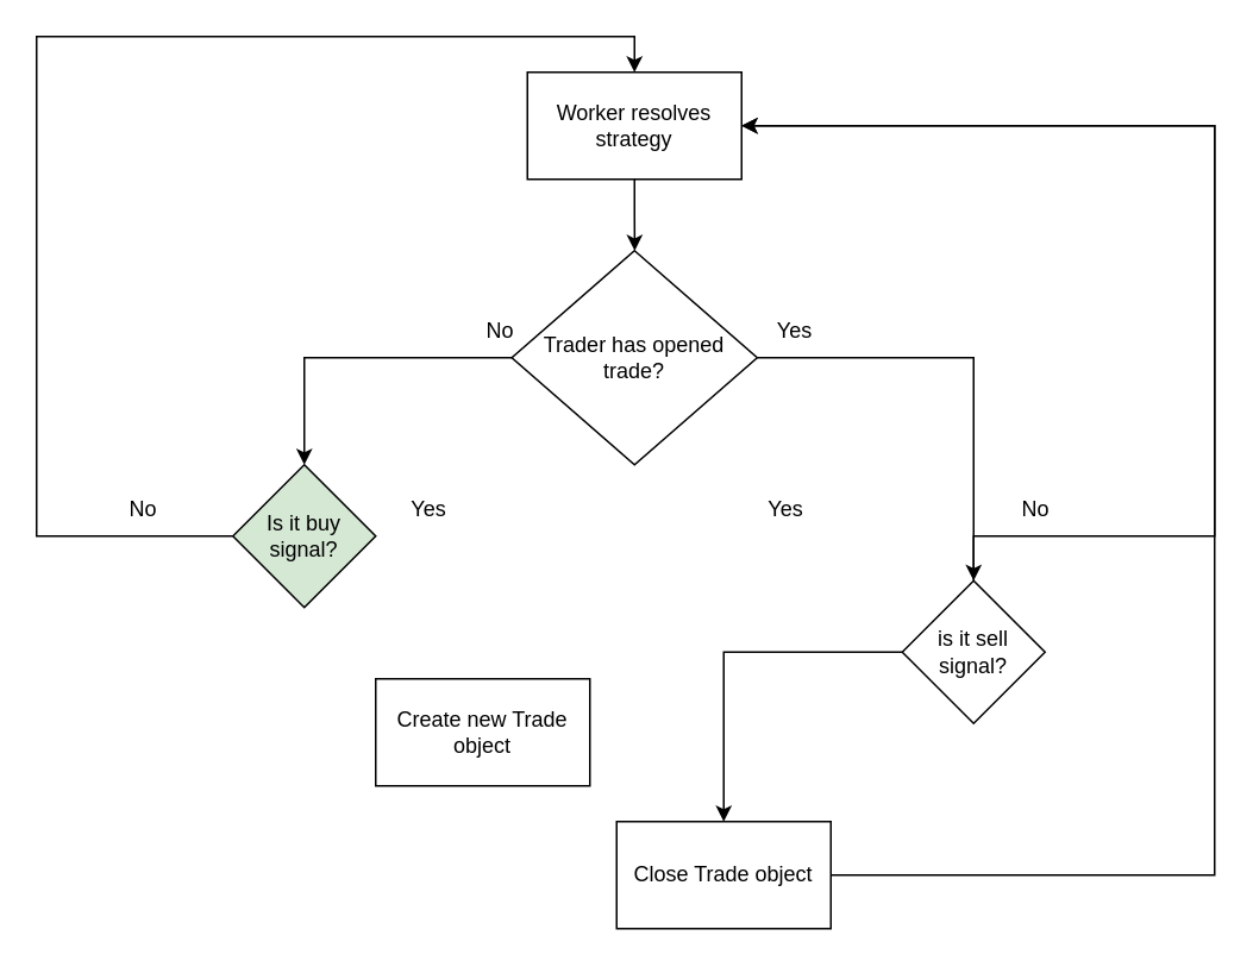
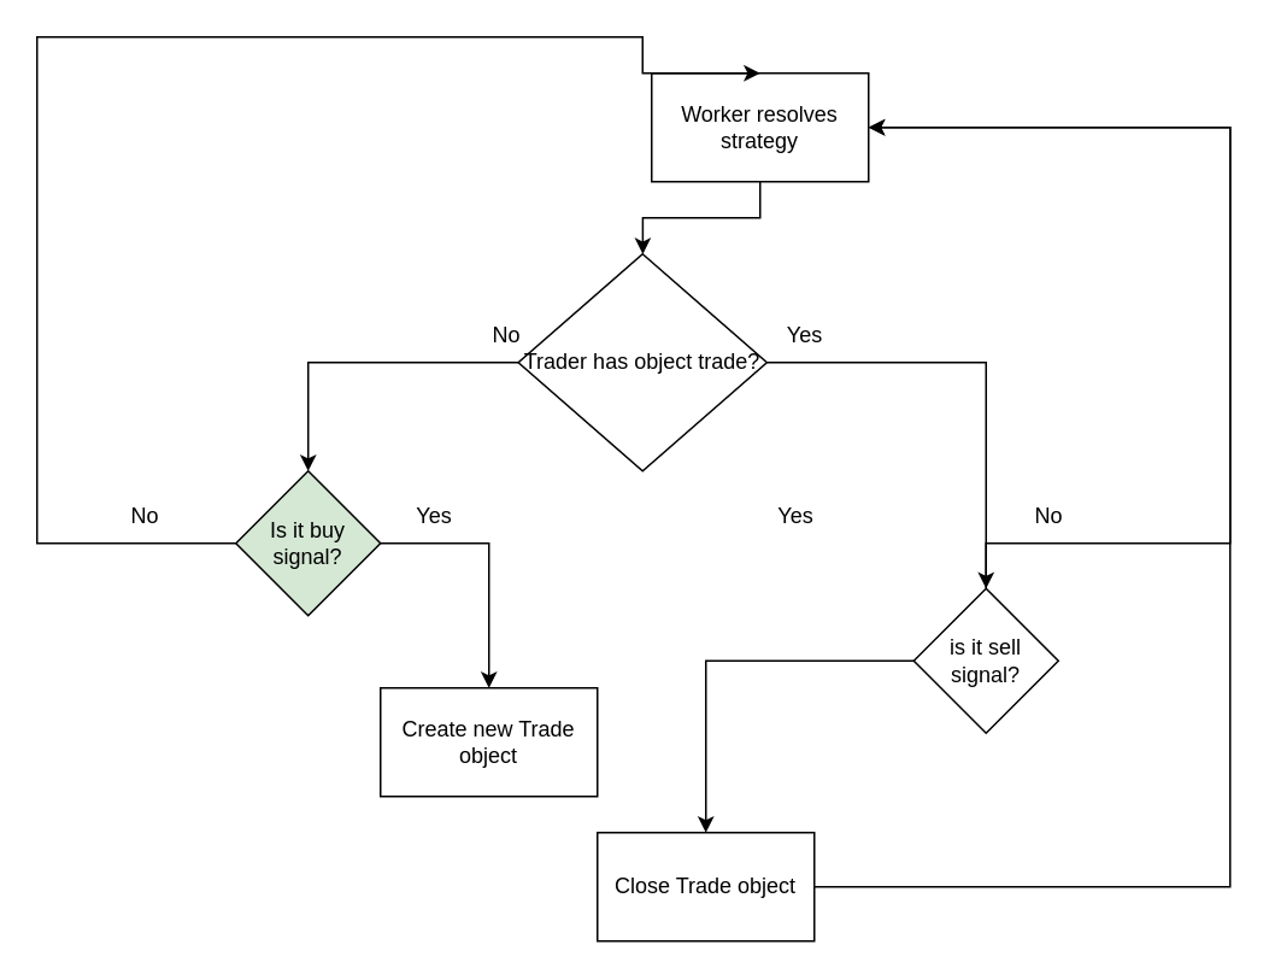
- <mxCell id="3" value="Worker resolves strategy" style="rounded=0;whiteSpace=wrap;html=1;" parent="1" vertex="1"><mxGeometry x="295" y="40" width="120" height="60" as="geometry" /></mxCell>
+ <mxCell id="3" value="Worker resolves strategy" style="rounded=0;whiteSpace=wrap;html=1;" parent="1" vertex="1"><mxGeometry x="360" y="40" width="120" height="60" as="geometry" /></mxCell>
- <mxCell id="6" value="Trader has opened trade?" style="rhombus;whiteSpace=wrap;html=1;" parent="1" vertex="1"><mxGeometry x="286.25" y="140" width="137.5" height="120" as="geometry" /></mxCell>
+ <mxCell id="6" value="Trader has object trade?" style="rhombus;whiteSpace=wrap;html=1;" parent="1" vertex="1"><mxGeometry x="286.25" y="140" width="137.5" height="120" as="geometry" /></mxCell>
+ <mxCell id="8" style="edgeStyle=orthogonalEdgeStyle;rounded=0;orthogonalLoop=1;jettySize=auto;html=1;" parent="1" source="9" target="16" edge="1"><mxGeometry relative="1" as="geometry"><Array as="points"><mxPoint x="270" y="300" /></Array></mxGeometry></mxCell>
- <mxCell id="21" value="Close Trade object" style="rounded=0;whiteSpace=wrap;html=1;" parent="1" vertex="1"><mxGeometry x="345" y="460" width="120" height="60" as="geometry" /></mxCell>
+ <mxCell id="21" value="Close Trade object" style="rounded=0;whiteSpace=wrap;html=1;" parent="1" vertex="1"><mxGeometry x="330" y="460" width="120" height="60" as="geometry" /></mxCell>
